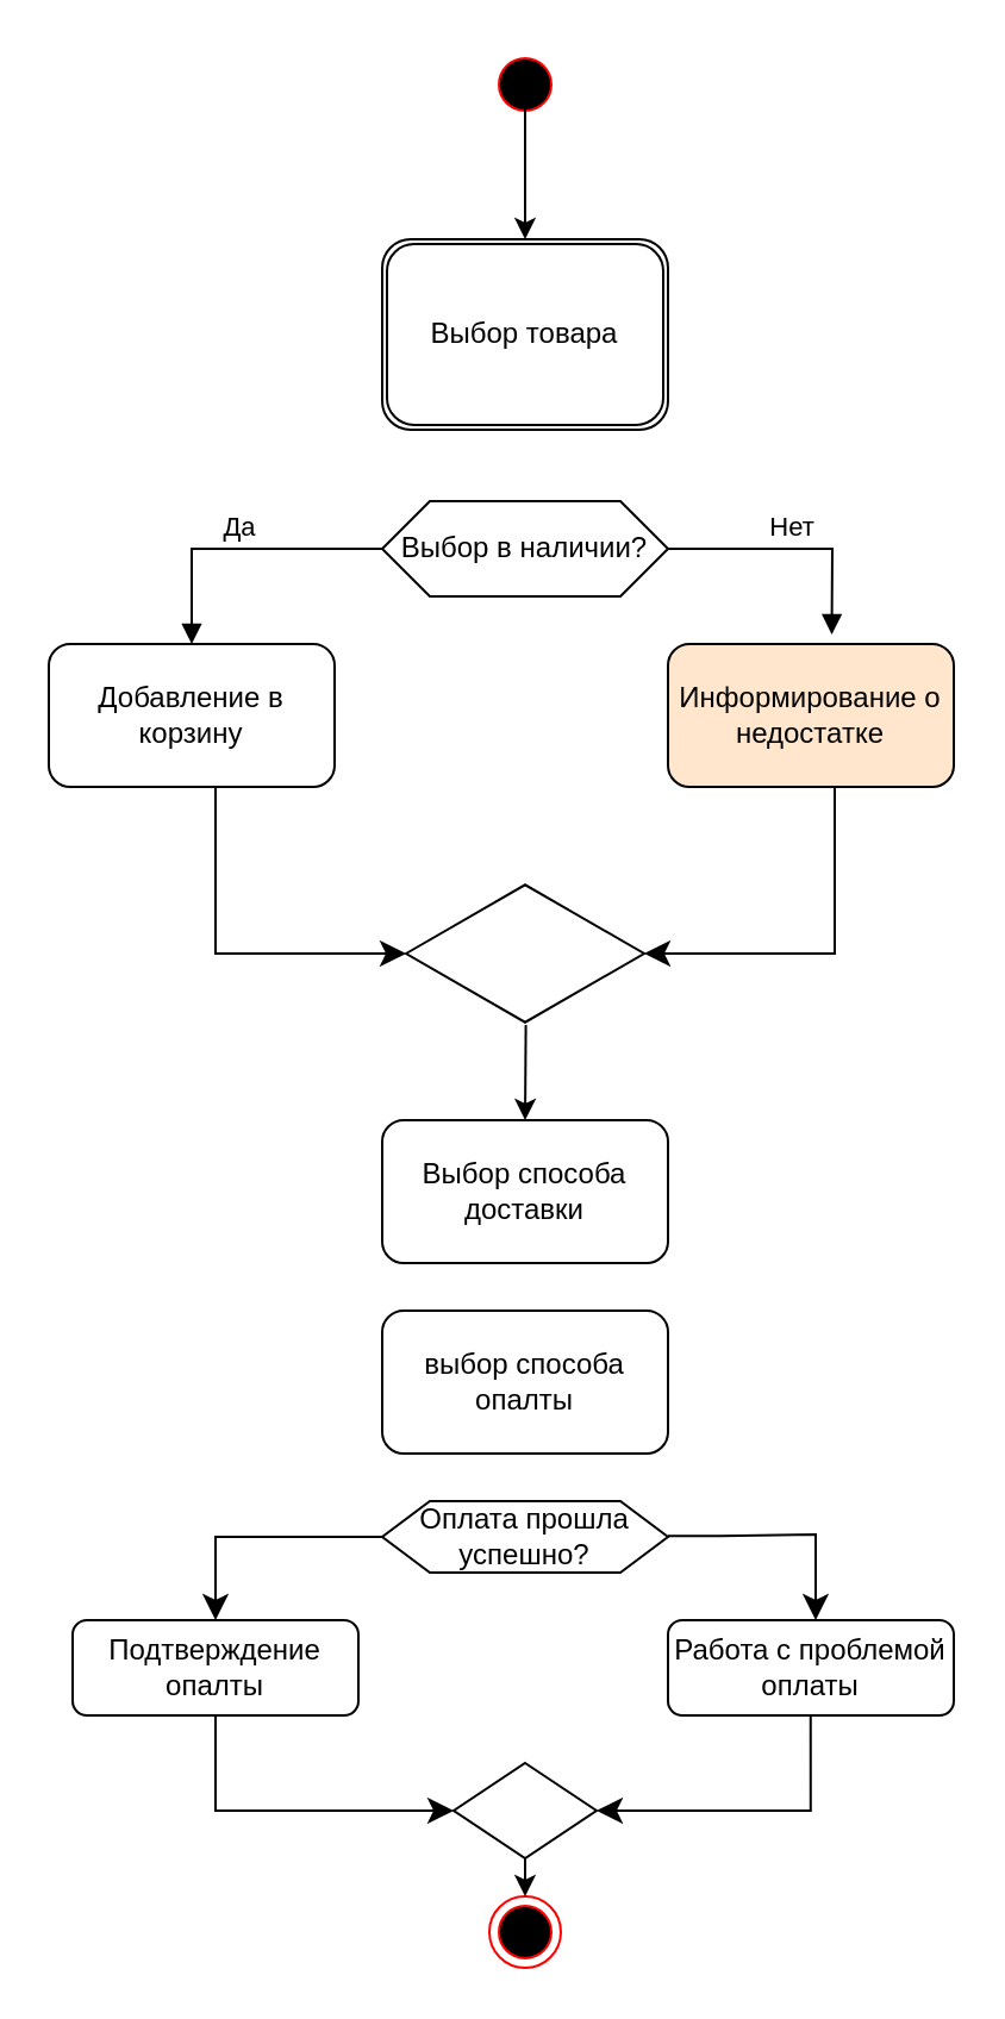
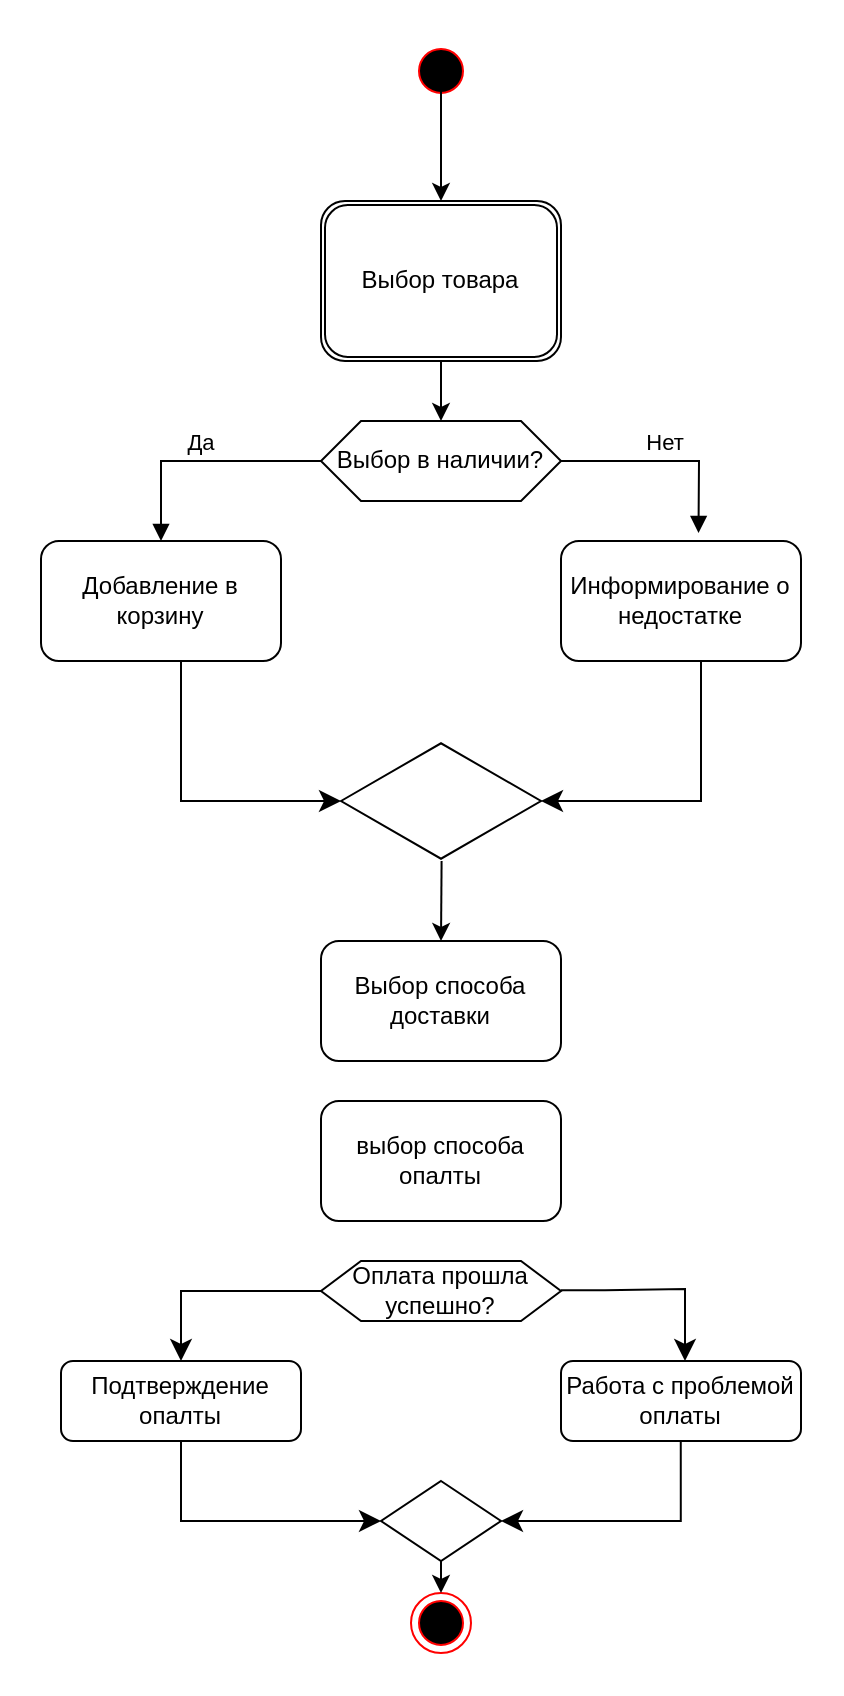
+ <mxCell id="7" value="" style="endArrow=classic;html=1;rounded=0;exitX=0.5;exitY=1;exitDx=0;exitDy=0;entryX=0.5;entryY=0;entryDx=0;entryDy=0;" edge="1" parent="1" source="5" target="6"><mxGeometry width="50" height="50" relative="1" as="geometry"><mxPoint x="320" y="240" as="sourcePoint" /><mxPoint x="370" y="190" as="targetPoint" /></mxGeometry></mxCell>
- <mxCell id="9" value="Информирование о недостатке" style="rounded=1;whiteSpace=wrap;html=1;fillColor=#ffe6cc;" vertex="1" parent="1"><mxGeometry x="280" y="270" width="120" height="60" as="geometry" /></mxCell>
+ <mxCell id="9" value="Информирование о недостатке" style="rounded=1;whiteSpace=wrap;html=1;" vertex="1" parent="1"><mxGeometry x="280" y="270" width="120" height="60" as="geometry" /></mxCell>
